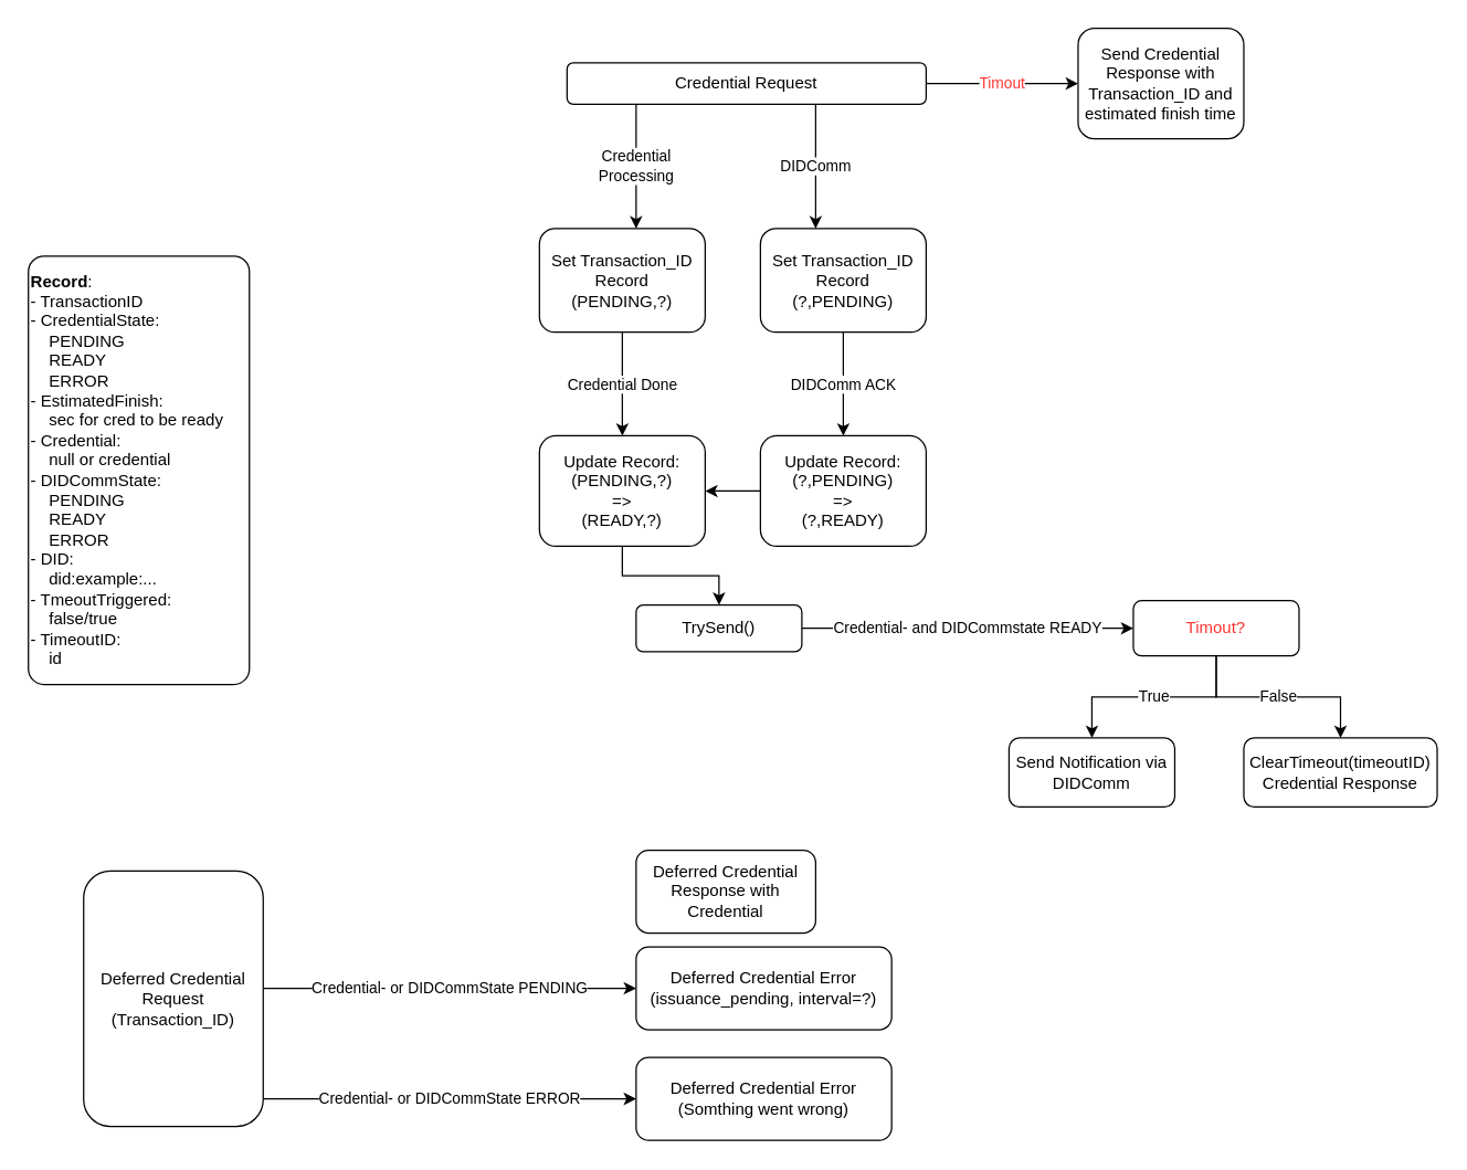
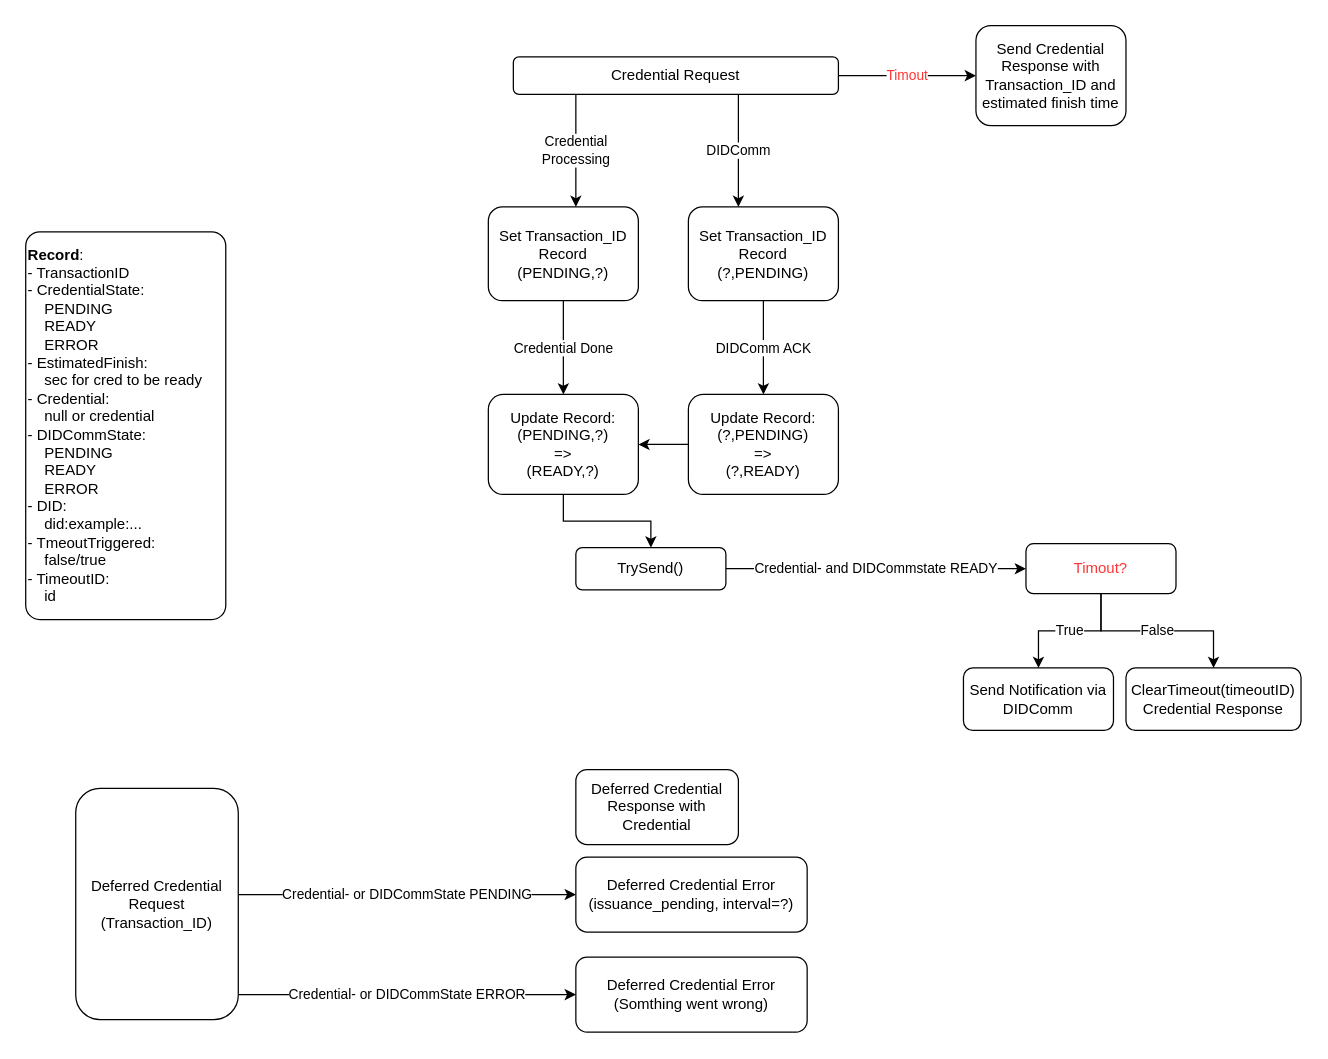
- <mxCell id="26" value="Send Notification via DIDComm" style="rounded=1;whiteSpace=wrap;html=1;" vertex="1" parent="1"><mxGeometry x="730" y="533.75" width="120" height="50" as="geometry" /></mxCell>
+ <mxCell id="26" value="Send Notification via DIDComm" style="rounded=1;whiteSpace=wrap;html=1;" vertex="1" parent="1"><mxGeometry x="770" y="533.75" width="120" height="50" as="geometry" /></mxCell>
